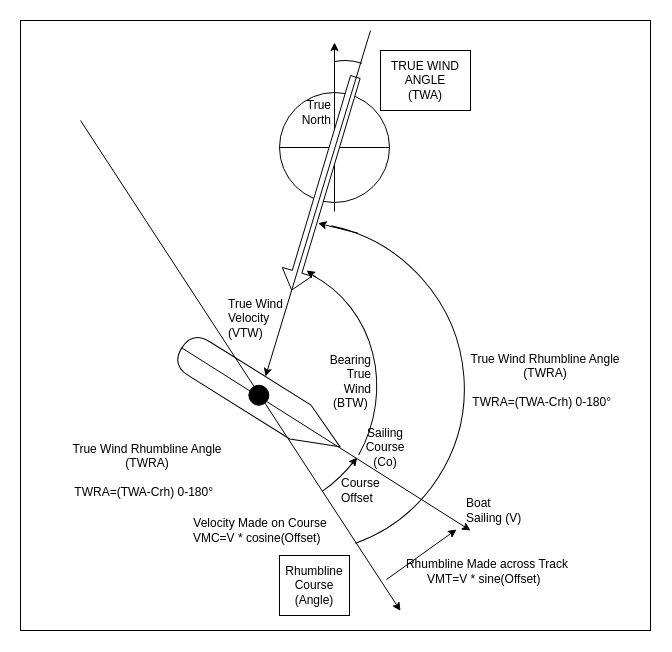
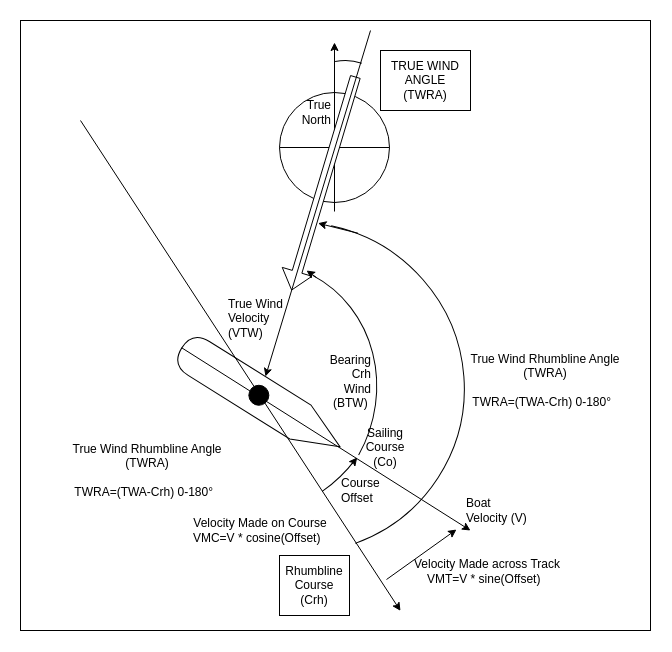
- <mxCell id="5" value="TRUE WIND ANGLE&lt;br&gt;(TWA)" style="rounded=0;whiteSpace=wrap;html=1;fillColor=none;" vertex="1" parent="1"><mxGeometry x="380" y="50" width="90" height="60" as="geometry" /></mxCell>
+ <mxCell id="5" value="TRUE WIND ANGLE&lt;br&gt;(TWRA)" style="rounded=0;whiteSpace=wrap;html=1;fillColor=none;" vertex="1" parent="1"><mxGeometry x="380" y="50" width="90" height="60" as="geometry" /></mxCell>
- <mxCell id="28" value="Bearing True&lt;br&gt;Wind&lt;br&gt;(BTW)&amp;nbsp;" style="rounded=0;whiteSpace=wrap;html=1;fillColor=none;strokeColor=none;align=right;" vertex="1" parent="1"><mxGeometry x="313" y="351" width="60" height="60" as="geometry" /></mxCell>
+ <mxCell id="28" value="Bearing Crh&lt;br&gt;Wind&lt;br&gt;(BTW)&amp;nbsp;" style="rounded=0;whiteSpace=wrap;html=1;fillColor=none;strokeColor=none;align=right;" vertex="1" parent="1"><mxGeometry x="313" y="351" width="60" height="60" as="geometry" /></mxCell>
- <mxCell id="31" value="Boat&lt;br&gt;&lt;div&gt;&lt;span&gt;Sailing (V)&lt;/span&gt;&lt;/div&gt;" style="rounded=0;whiteSpace=wrap;html=1;fillColor=none;strokeColor=none;align=left;" vertex="1" parent="1"><mxGeometry x="464" y="480" width="90" height="60" as="geometry" /></mxCell>
+ <mxCell id="31" value="Boat&lt;br&gt;&lt;div&gt;&lt;span&gt;Velocity (V)&lt;/span&gt;&lt;/div&gt;" style="rounded=0;whiteSpace=wrap;html=1;fillColor=none;strokeColor=none;align=left;" vertex="1" parent="1"><mxGeometry x="464" y="480" width="90" height="60" as="geometry" /></mxCell>
- <mxCell id="33" value="Rhumbline Made across Track&lt;br&gt;VMT=V * sine(Offset)&amp;nbsp;&amp;nbsp;" style="rounded=0;whiteSpace=wrap;html=1;fillColor=none;strokeColor=none;" vertex="1" parent="1"><mxGeometry x="394" y="541" width="186" height="60" as="geometry" /></mxCell>
+ <mxCell id="33" value="Velocity Made across Track&lt;br&gt;VMT=V * sine(Offset)&amp;nbsp;&amp;nbsp;" style="rounded=0;whiteSpace=wrap;html=1;fillColor=none;strokeColor=none;" vertex="1" parent="1"><mxGeometry x="394" y="541" width="186" height="60" as="geometry" /></mxCell>
- <mxCell id="7" value="Rhumbline Course&lt;br&gt;(Angle)" style="rounded=0;whiteSpace=wrap;html=1;fillColor=none;" vertex="1" parent="1"><mxGeometry x="279" y="555" width="70" height="60" as="geometry" /></mxCell>
+ <mxCell id="7" value="Rhumbline Course&lt;br&gt;(Crh)" style="rounded=0;whiteSpace=wrap;html=1;fillColor=none;" vertex="1" parent="1"><mxGeometry x="279" y="555" width="70" height="60" as="geometry" /></mxCell>
